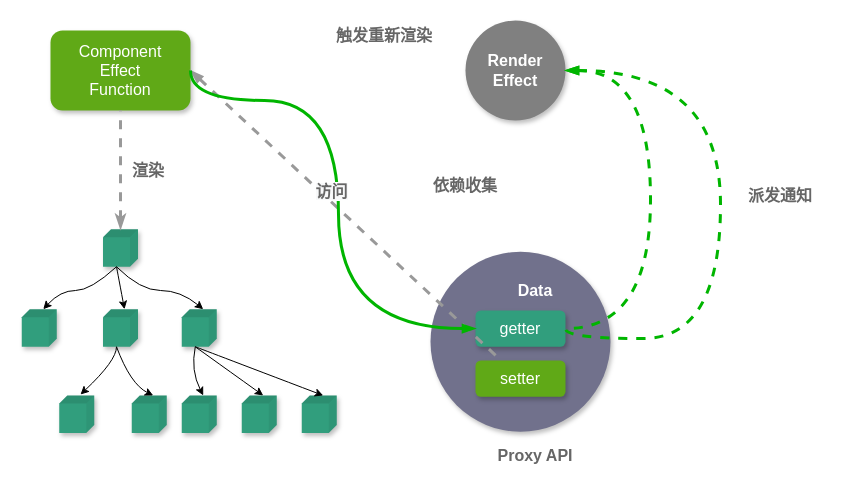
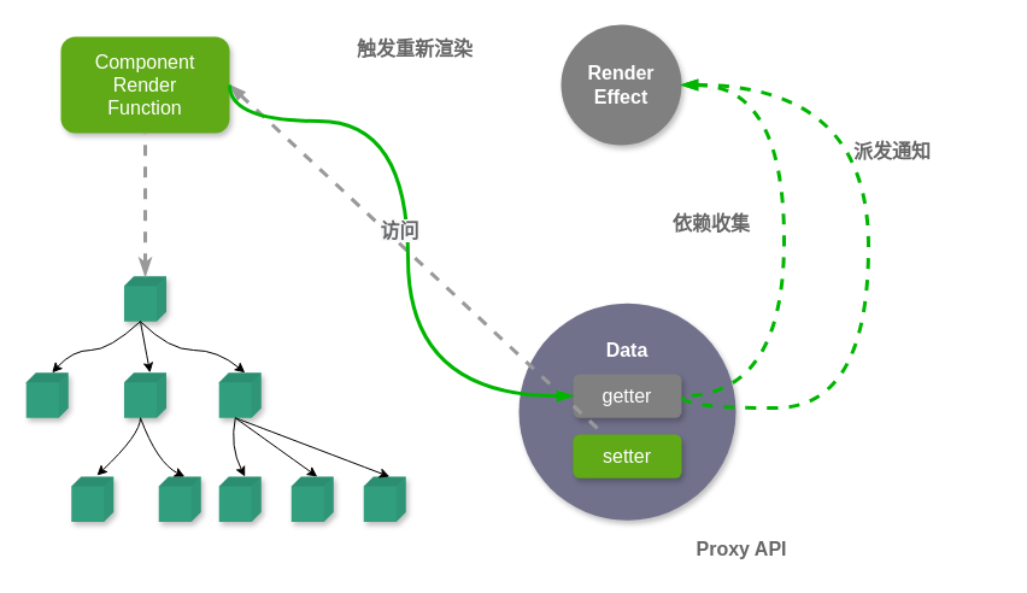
- <mxCell id="34" value="&lt;font style=&quot;font-size: 16px&quot; color=&quot;#666666&quot;&gt;&lt;b&gt;触发重新渲染&lt;/b&gt;&lt;/font&gt;" style="text;html=1;strokeColor=none;fillColor=none;align=center;verticalAlign=middle;whiteSpace=wrap;rounded=0;shadow=1;glass=0;sketch=0;" vertex="1" parent="1"><mxGeometry x="334" y="15" width="100" height="40" as="geometry" /></mxCell>
+ <mxCell id="34" value="&lt;font style=&quot;font-size: 16px&quot; color=&quot;#666666&quot;&gt;&lt;b&gt;触发重新渲染&lt;/b&gt;&lt;/font&gt;" style="text;html=1;strokeColor=none;fillColor=none;align=center;verticalAlign=middle;whiteSpace=wrap;rounded=0;shadow=1;glass=0;sketch=0;" vertex="1" parent="1"><mxGeometry x="294" y="20" width="100" height="40" as="geometry" /></mxCell>
- <mxCell id="2" value="&lt;span style=&quot;font-size: 16px&quot;&gt;Component&lt;br&gt;Effect&lt;br&gt;Function&lt;br&gt;&lt;/span&gt;" style="rounded=1;whiteSpace=wrap;html=1;glass=0;shadow=1;fillColor=#60a917;fontColor=#ffffff;strokeColor=none;" vertex="1" parent="1"><mxGeometry x="50" y="30" width="140" height="80" as="geometry" /></mxCell>
+ <mxCell id="2" value="&lt;span style=&quot;font-size: 16px&quot;&gt;Component&lt;br&gt;Render&lt;br&gt;Function&lt;br&gt;&lt;/span&gt;" style="rounded=1;whiteSpace=wrap;html=1;glass=0;shadow=1;fillColor=#60a917;fontColor=#ffffff;strokeColor=none;" vertex="1" parent="1"><mxGeometry x="50" y="30" width="140" height="80" as="geometry" /></mxCell>
- <mxCell id="26" value="&lt;font color=&quot;#666666&quot;&gt;&lt;span style=&quot;font-size: 16px&quot;&gt;&lt;b&gt;渲染&lt;/b&gt;&lt;/span&gt;&lt;/font&gt;" style="text;html=1;strokeColor=none;fillColor=none;align=center;verticalAlign=middle;whiteSpace=wrap;rounded=0;shadow=1;glass=0;sketch=0;" vertex="1" parent="1"><mxGeometry x="127.5" y="160" width="40" height="20" as="geometry" /></mxCell>
- <mxCell id="32" value="&lt;font style=&quot;font-size: 16px&quot; color=&quot;#666666&quot;&gt;&lt;b&gt;依赖收集&lt;/b&gt;&lt;/font&gt;" style="text;html=1;strokeColor=none;fillColor=none;align=center;verticalAlign=middle;whiteSpace=wrap;rounded=0;shadow=1;glass=0;sketch=0;" vertex="1" parent="1"><mxGeometry x="415" y="170" width="100" height="30" as="geometry" /></mxCell>
+ <mxCell id="32" value="&lt;font style=&quot;font-size: 16px&quot; color=&quot;#666666&quot;&gt;&lt;b&gt;依赖收集&lt;/b&gt;&lt;/font&gt;" style="text;html=1;strokeColor=none;fillColor=none;align=center;verticalAlign=middle;whiteSpace=wrap;rounded=0;shadow=1;glass=0;sketch=0;" vertex="1" parent="1"><mxGeometry x="540" y="170" width="100" height="30" as="geometry" /></mxCell>
- <mxCell id="33" value="&lt;font color=&quot;#666666&quot;&gt;&lt;span style=&quot;font-size: 16px&quot;&gt;&lt;b&gt;派发通知&lt;/b&gt;&lt;/span&gt;&lt;/font&gt;" style="text;html=1;strokeColor=none;fillColor=none;align=center;verticalAlign=middle;whiteSpace=wrap;rounded=0;shadow=1;glass=0;sketch=0;" vertex="1" parent="1"><mxGeometry x="730" y="180" width="100" height="30" as="geometry" /></mxCell>
+ <mxCell id="33" value="&lt;font color=&quot;#666666&quot;&gt;&lt;span style=&quot;font-size: 16px&quot;&gt;&lt;b&gt;派发通知&lt;/b&gt;&lt;/span&gt;&lt;/font&gt;" style="text;html=1;strokeColor=none;fillColor=none;align=center;verticalAlign=middle;whiteSpace=wrap;rounded=0;shadow=1;glass=0;sketch=0;" vertex="1" parent="1"><mxGeometry x="690" y="110" width="100" height="30" as="geometry" /></mxCell>
- <mxCell id="24" value="&lt;font color=&quot;#ffffff&quot; size=&quot;1&quot;&gt;&lt;b style=&quot;font-size: 16px&quot;&gt;Data&lt;/b&gt;&lt;/font&gt;" style="text;html=1;strokeColor=none;fillColor=none;align=center;verticalAlign=middle;whiteSpace=wrap;rounded=0;shadow=1;glass=0;sketch=0;" vertex="1" parent="1"><mxGeometry x="515" y="280" width="40" height="20" as="geometry" /></mxCell>
+ <mxCell id="24" value="&lt;font color=&quot;#ffffff&quot; size=&quot;1&quot;&gt;&lt;b style=&quot;font-size: 16px&quot;&gt;Data&lt;/b&gt;&lt;/font&gt;" style="text;html=1;strokeColor=none;fillColor=none;align=center;verticalAlign=middle;whiteSpace=wrap;rounded=0;shadow=1;glass=0;sketch=0;" vertex="1" parent="1"><mxGeometry x="500" y="280" width="40" height="20" as="geometry" /></mxCell>
- <mxCell id="23" value="&lt;font color=&quot;#ffffff&quot; style=&quot;font-size: 16px&quot;&gt;getter&lt;/font&gt;" style="rounded=1;whiteSpace=wrap;html=1;shadow=1;glass=0;sketch=0;fillColor=#319e7d;strokeColor=none;" vertex="1" parent="1"><mxGeometry x="475" y="310" width="90" height="36.25" as="geometry" /></mxCell>
+ <mxCell id="23" value="&lt;font color=&quot;#ffffff&quot; style=&quot;font-size: 16px&quot;&gt;getter&lt;/font&gt;" style="rounded=1;whiteSpace=wrap;html=1;shadow=1;glass=0;sketch=0;fillColor=#808080;strokeColor=none;" vertex="1" parent="1"><mxGeometry x="475" y="310" width="90" height="36.25" as="geometry" /></mxCell>
- <mxCell id="31" value="&lt;font color=&quot;#666666&quot;&gt;&lt;span style=&quot;font-size: 16px&quot;&gt;&lt;b&gt;Proxy API&lt;/b&gt;&lt;/span&gt;&lt;/font&gt;" style="text;html=1;strokeColor=none;fillColor=none;align=center;verticalAlign=middle;whiteSpace=wrap;rounded=0;shadow=1;glass=0;sketch=0;" vertex="1" parent="1"><mxGeometry x="410" y="440" width="250" height="30" as="geometry" /></mxCell>
+ <mxCell id="31" value="&lt;font color=&quot;#666666&quot;&gt;&lt;span style=&quot;font-size: 16px&quot;&gt;&lt;b&gt;Proxy API&lt;/b&gt;&lt;/span&gt;&lt;/font&gt;" style="text;html=1;strokeColor=none;fillColor=none;align=center;verticalAlign=middle;whiteSpace=wrap;rounded=0;shadow=1;glass=0;sketch=0;" vertex="1" parent="1"><mxGeometry x="490" y="440" width="250" height="30" as="geometry" /></mxCell>
